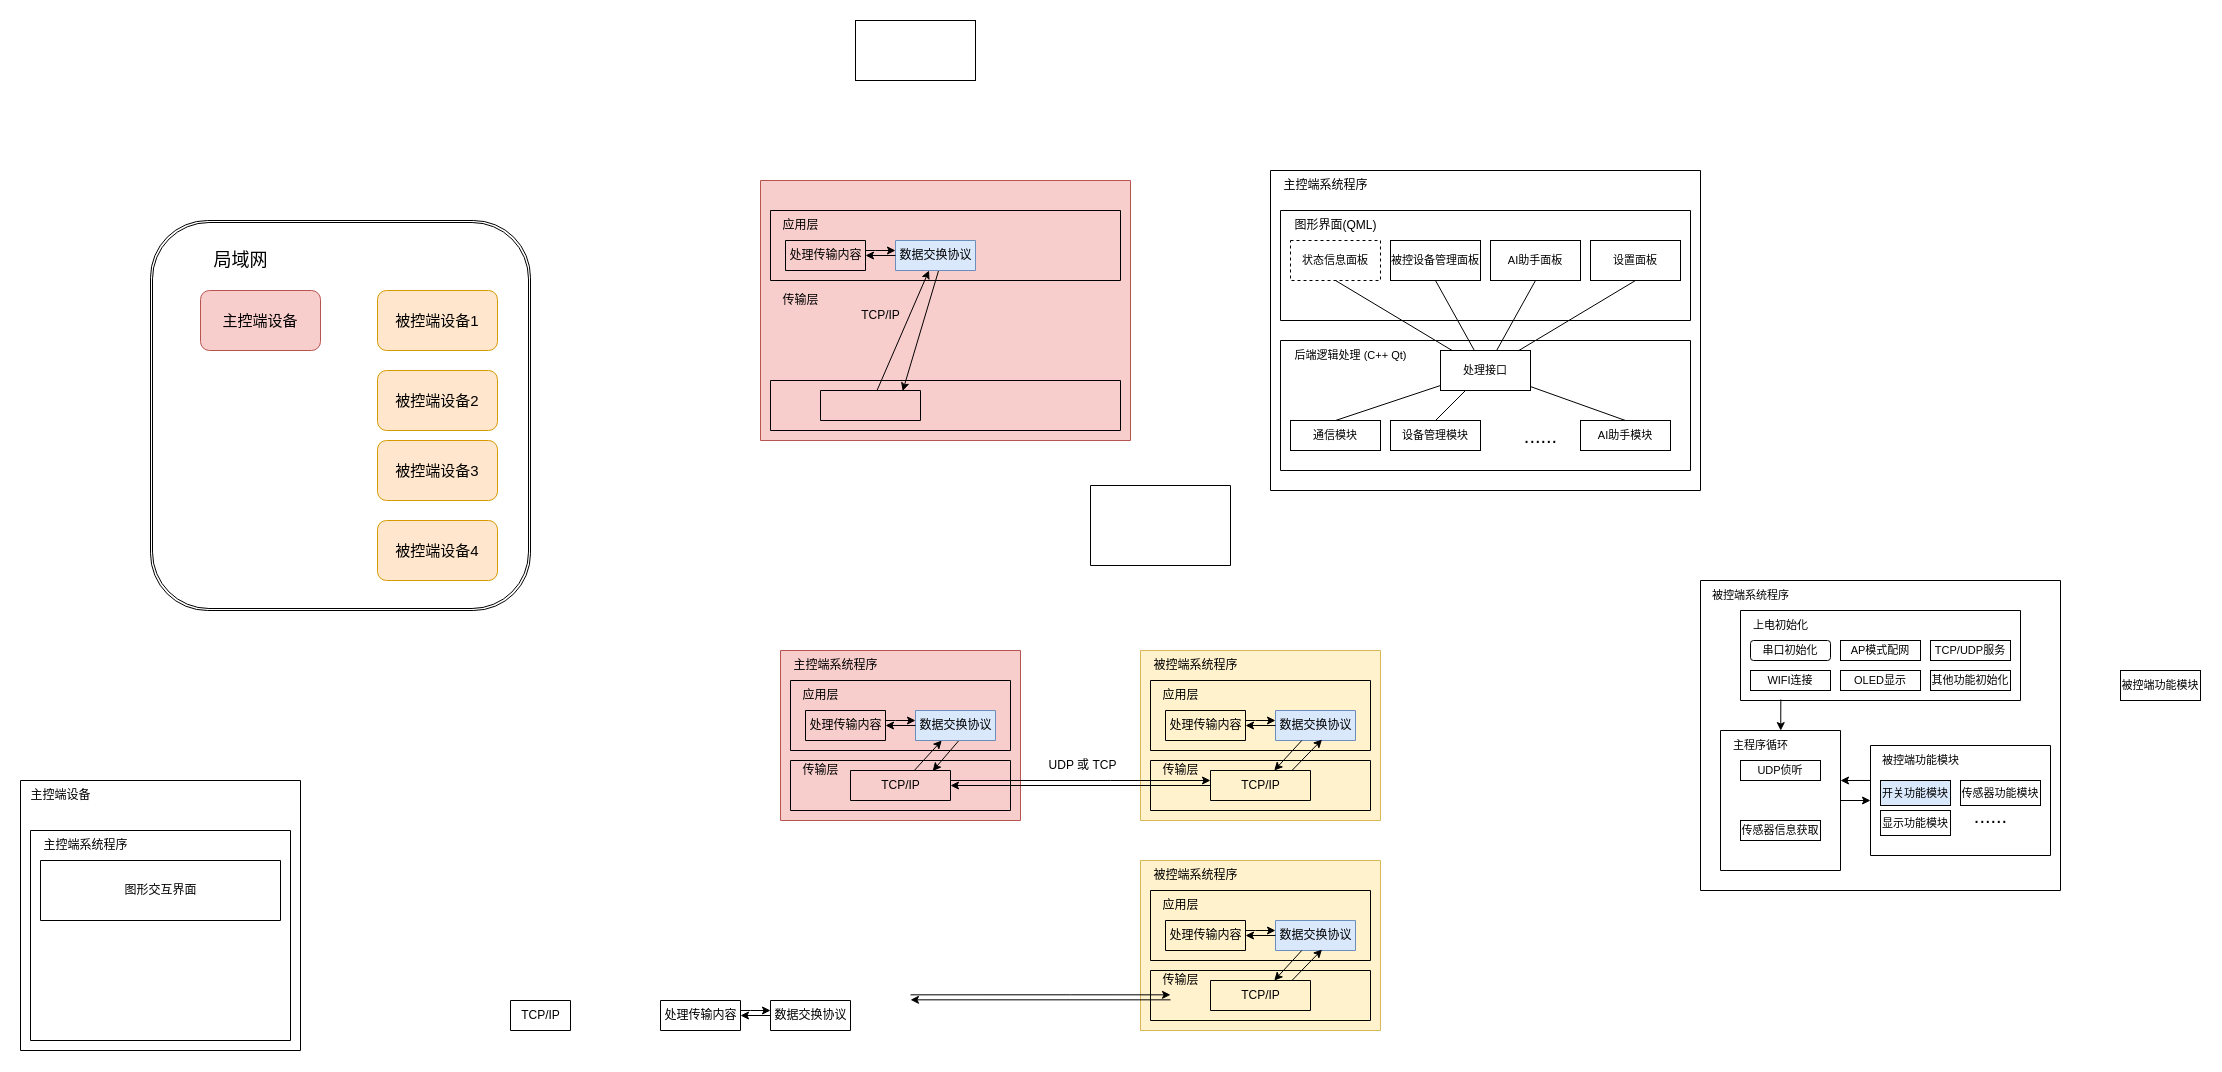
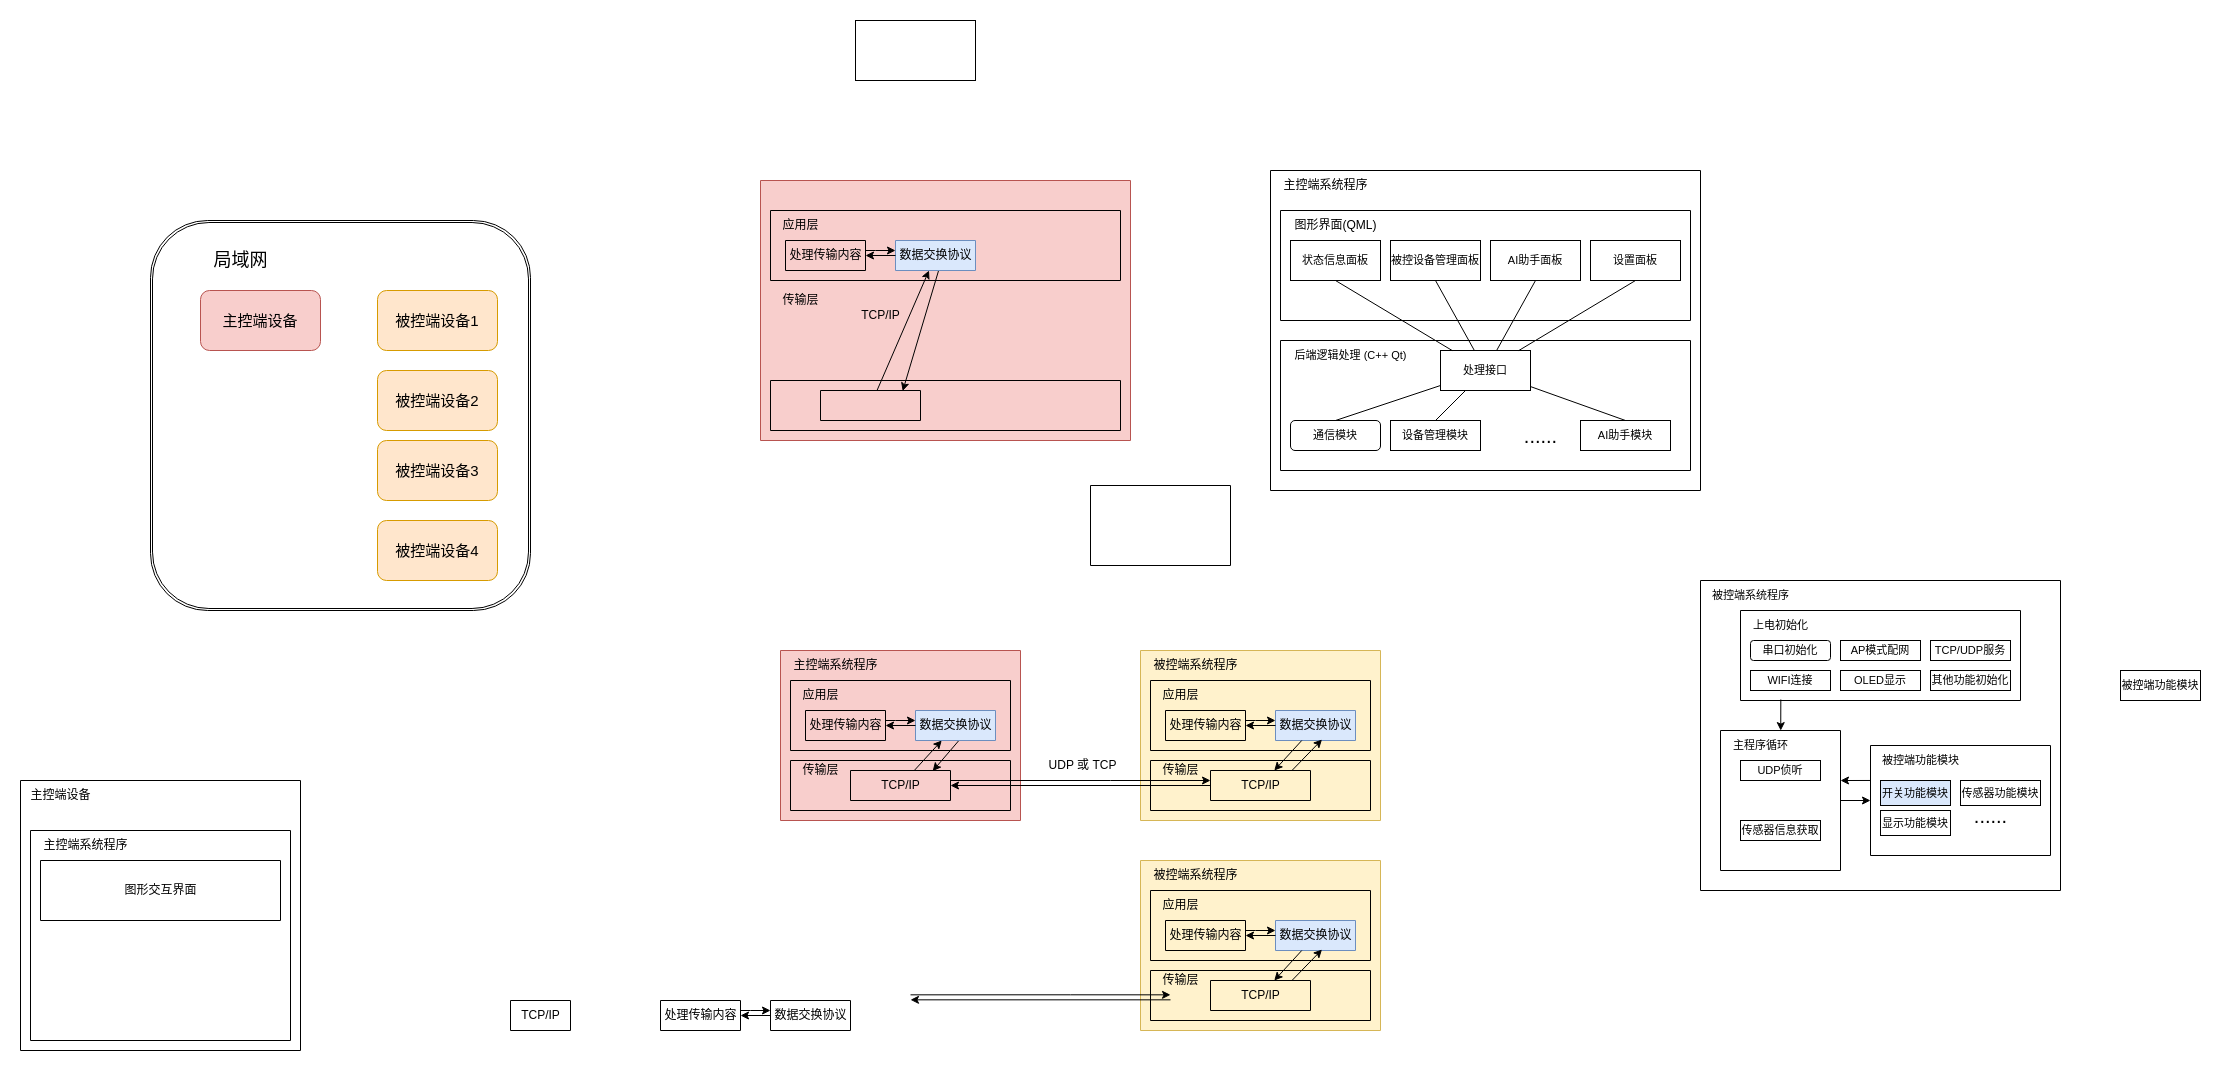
- <mxCell id="96" value="状态信息面板" style="rounded=0;whiteSpace=wrap;html=1;fontFamily=Helvetica;fontSize=11;fontColor=default;dashed=1;" vertex="1" parent="94"><mxGeometry x="10" y="30" width="90" height="40" as="geometry" /></mxCell>
+ <mxCell id="96" value="状态信息面板" style="rounded=0;whiteSpace=wrap;html=1;fontFamily=Helvetica;fontSize=11;fontColor=default;" vertex="1" parent="94"><mxGeometry x="10" y="30" width="90" height="40" as="geometry" /></mxCell>
- <mxCell id="106" value="通信模块" style="rounded=0;whiteSpace=wrap;html=1;fontFamily=Helvetica;fontSize=11;fontColor=default;" vertex="1" parent="100"><mxGeometry x="10" y="80" width="90" height="30" as="geometry" /></mxCell>
+ <mxCell id="106" value="通信模块" style="whiteSpace=wrap;html=1;fontFamily=Helvetica;fontSize=11;fontColor=default;rounded=1;" vertex="1" parent="100"><mxGeometry x="10" y="80" width="90" height="30" as="geometry" /></mxCell>
